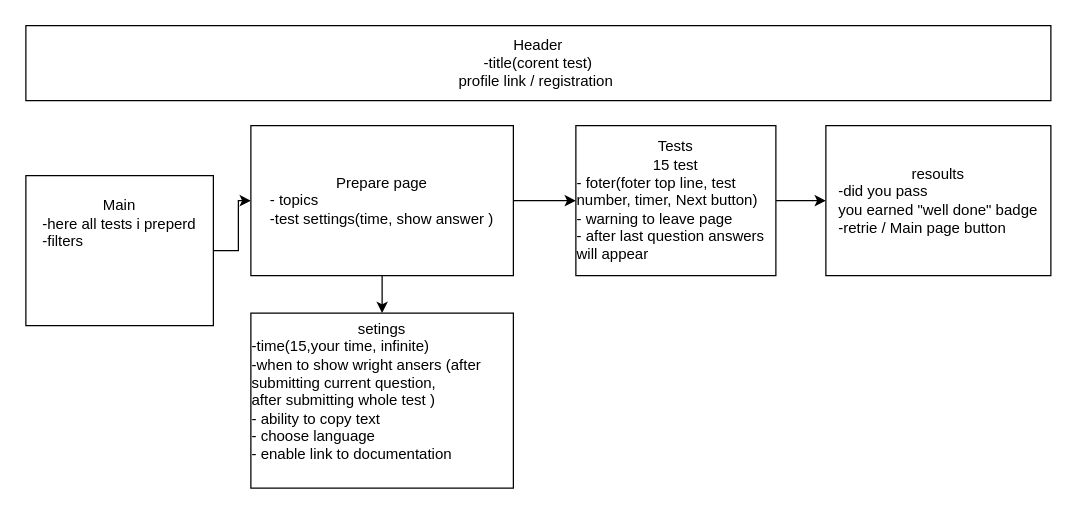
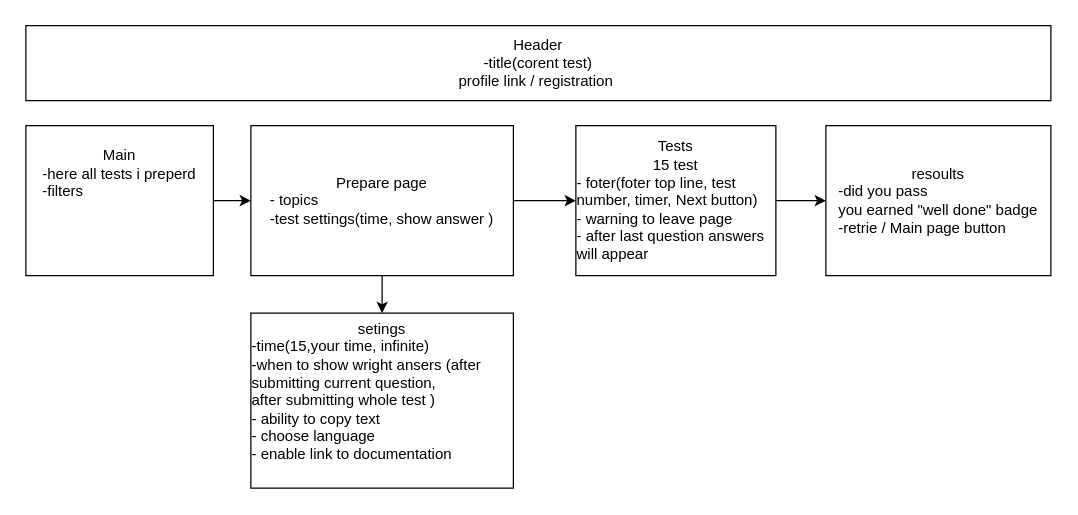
- <mxCell id="3" value="Main&lt;br&gt;&lt;div style=&quot;text-align: left&quot;&gt;&lt;span&gt;-here all tests i preperd&lt;/span&gt;&lt;/div&gt;&lt;div style=&quot;text-align: left&quot;&gt;&lt;span&gt;-filters&lt;/span&gt;&lt;/div&gt;&lt;div style=&quot;text-align: left&quot;&gt;&lt;span&gt;&lt;br&gt;&lt;/span&gt;&lt;/div&gt;&lt;div style=&quot;text-align: left&quot;&gt;&lt;br&gt;&lt;/div&gt;&lt;div style=&quot;text-align: left&quot;&gt;&lt;br&gt;&lt;/div&gt;" style="rounded=0;whiteSpace=wrap;html=1;" vertex="1" parent="1"><mxGeometry x="20" y="140" width="150" height="120" as="geometry" /></mxCell>
+ <mxCell id="3" value="Main&lt;br&gt;&lt;div style=&quot;text-align: left&quot;&gt;&lt;span&gt;-here all tests i preperd&lt;/span&gt;&lt;/div&gt;&lt;div style=&quot;text-align: left&quot;&gt;&lt;span&gt;-filters&lt;/span&gt;&lt;/div&gt;&lt;div style=&quot;text-align: left&quot;&gt;&lt;span&gt;&lt;br&gt;&lt;/span&gt;&lt;/div&gt;&lt;div style=&quot;text-align: left&quot;&gt;&lt;br&gt;&lt;/div&gt;&lt;div style=&quot;text-align: left&quot;&gt;&lt;br&gt;&lt;/div&gt;" style="rounded=0;whiteSpace=wrap;html=1;" vertex="1" parent="1"><mxGeometry x="20" y="100" width="150" height="120" as="geometry" /></mxCell>
